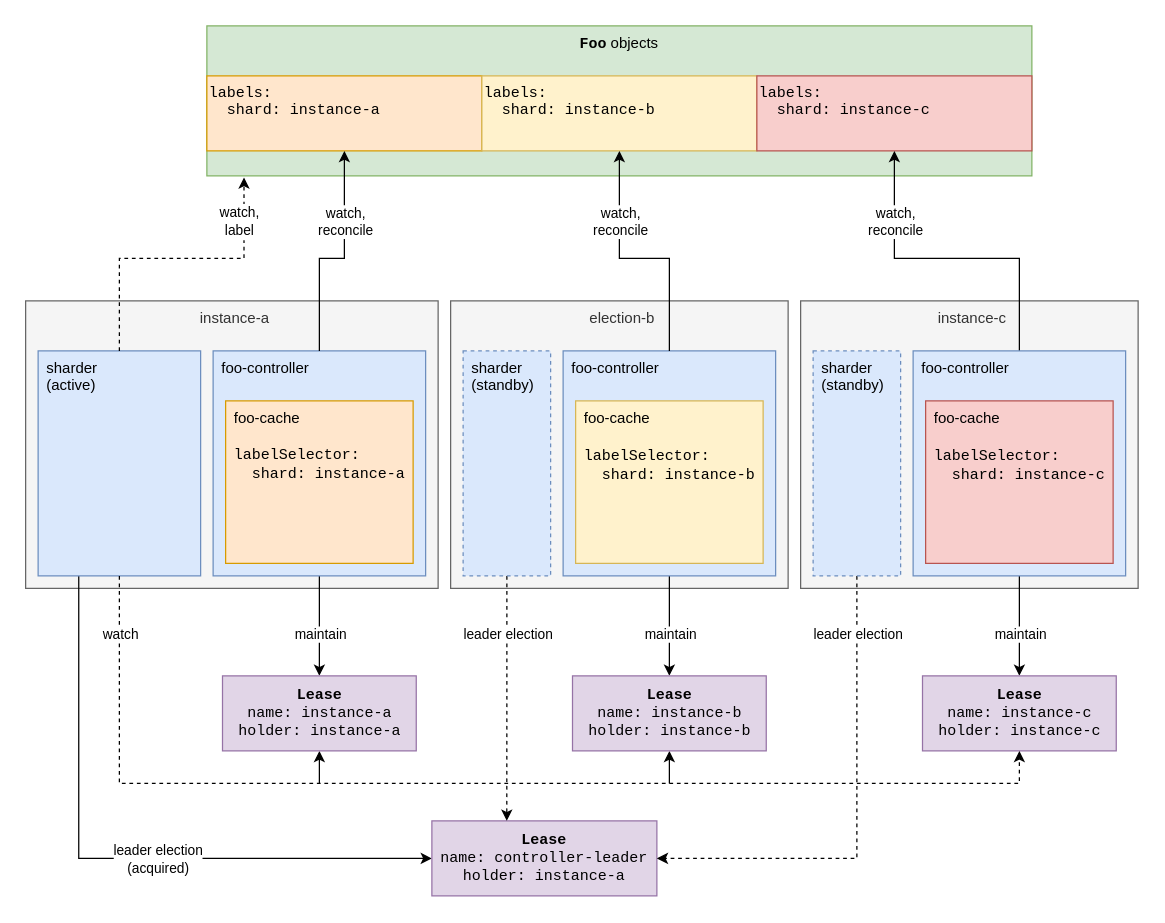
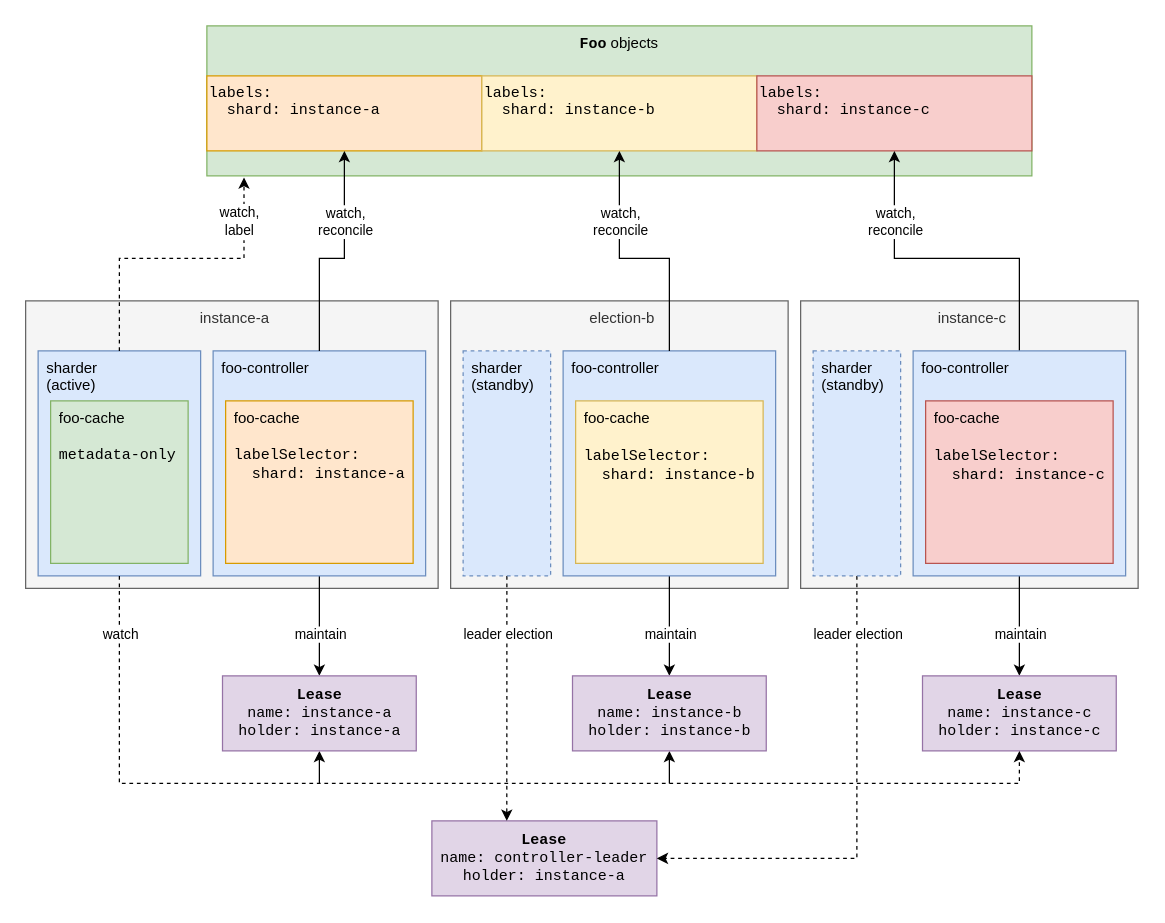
+ <mxCell id="14" value="foo-cache&lt;br&gt;&lt;br&gt;&lt;font face=&quot;Courier New&quot;&gt;metadata-only&lt;/font&gt;" style="rounded=0;whiteSpace=wrap;html=1;fillColor=#d5e8d4;strokeColor=#82b366;align=left;labelPosition=center;verticalLabelPosition=middle;verticalAlign=top;spacingLeft=5;" parent="1" vertex="1"><mxGeometry x="40" y="320" width="110" height="130" as="geometry" /></mxCell>
- <mxCell id="4" style="edgeStyle=orthogonalEdgeStyle;rounded=0;orthogonalLoop=1;jettySize=auto;html=1;fontFamily=Courier New;entryX=0;entryY=0.5;entryDx=0;entryDy=0;exitX=0.25;exitY=1;exitDx=0;exitDy=0;" parent="1" source="8" target="21" edge="1"><mxGeometry relative="1" as="geometry"><Array as="points"><mxPoint x="63" y="686" /></Array></mxGeometry></mxCell>
- <mxCell id="5" value="leader election&lt;br&gt;(acquired)" style="edgeLabel;html=1;align=center;verticalAlign=middle;resizable=0;points=[];fontFamily=Helvetica;" parent="4" vertex="1" connectable="0"><mxGeometry x="0.089" y="-3" relative="1" as="geometry"><mxPoint x="12" y="-3" as="offset" /></mxGeometry></mxCell>
